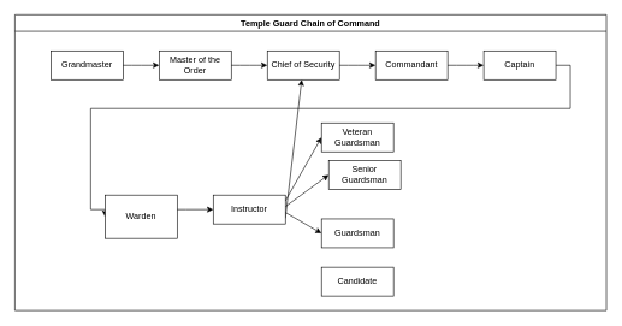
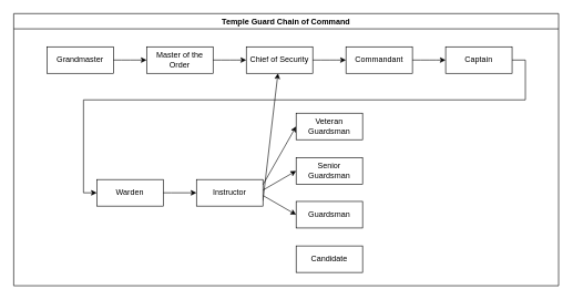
- <mxCell id="21" value="Senior Guardsman" style="whiteSpace=wrap;html=1;" parent="2" vertex="1"><mxGeometry x="435" y="202" width="100" height="40" as="geometry" /></mxCell>
+ <mxCell id="21" value="Senior Guardsman" style="whiteSpace=wrap;html=1;" parent="2" vertex="1"><mxGeometry x="425" y="217" width="100" height="40" as="geometry" /></mxCell>
- <mxCell id="13" value="Warden" style="whiteSpace=wrap;html=1;" parent="2" vertex="1"><mxGeometry x="125" y="250" width="100" height="60" as="geometry" /></mxCell>
+ <mxCell id="13" value="Warden" style="whiteSpace=wrap;html=1;" parent="2" vertex="1"><mxGeometry x="125" y="250" width="100" height="40" as="geometry" /></mxCell>
